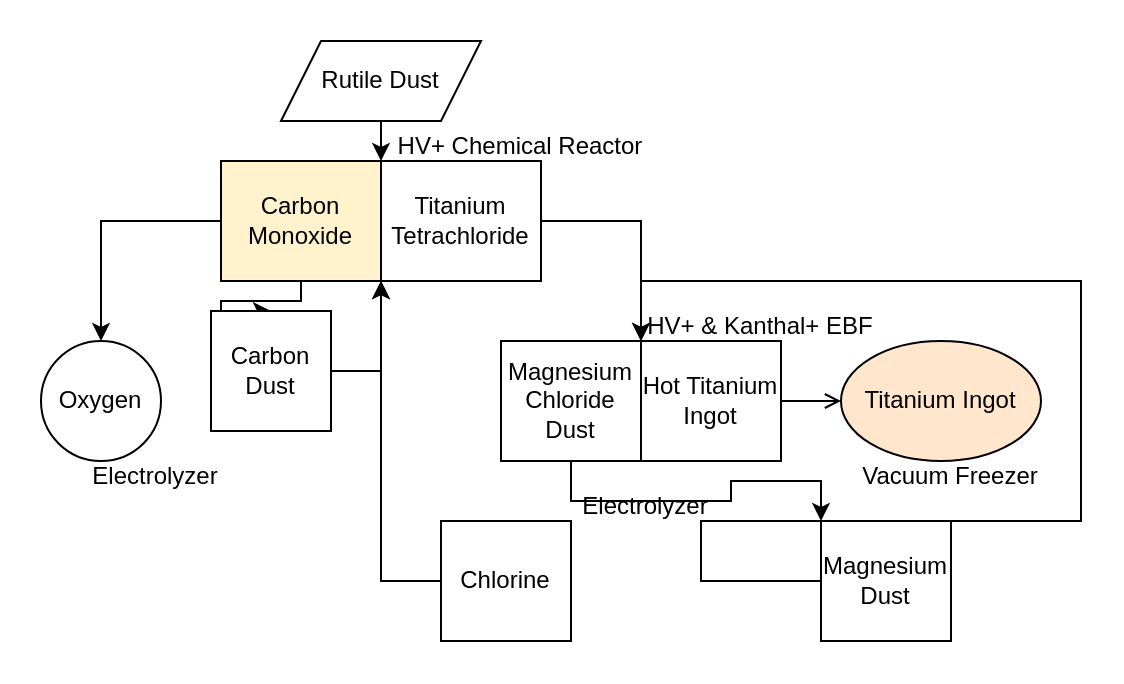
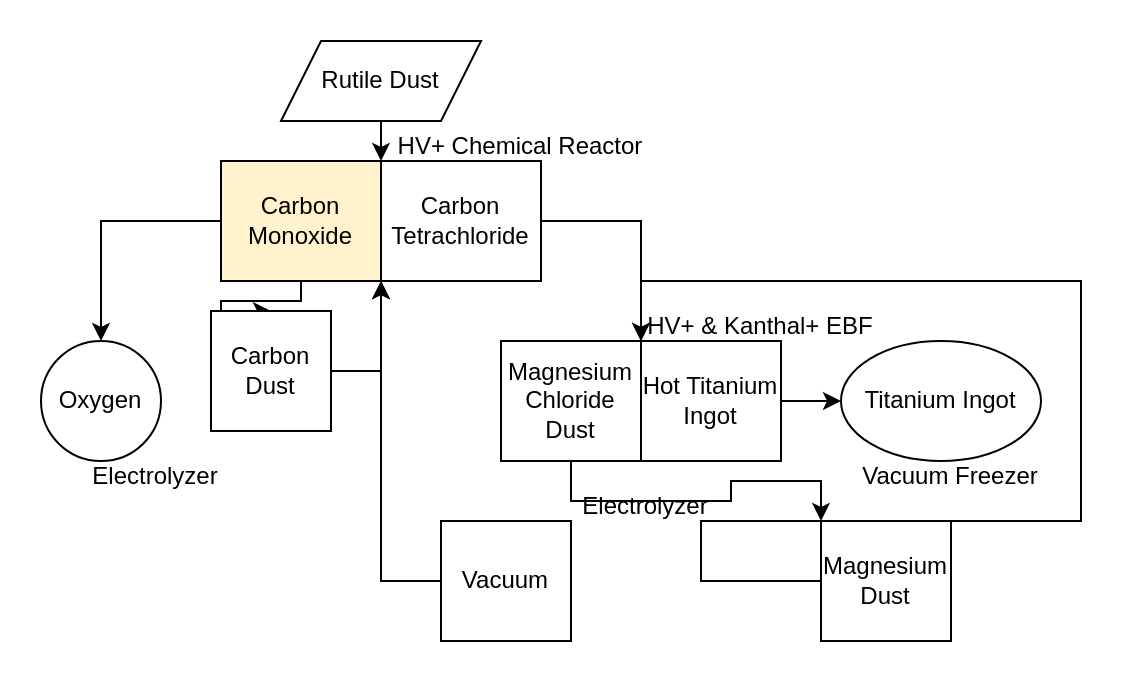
- <mxCell id="7" value="Titanium Tetrachloride" style="rounded=0;whiteSpace=wrap;html=1;" vertex="1" parent="1"><mxGeometry x="190" y="80" width="80" height="60" as="geometry" /></mxCell>
+ <mxCell id="7" value="Carbon Tetrachloride" style="rounded=0;whiteSpace=wrap;html=1;" vertex="1" parent="1"><mxGeometry x="190" y="80" width="80" height="60" as="geometry" /></mxCell>
- <mxCell id="14" style="edgeStyle=orthogonalEdgeStyle;rounded=0;orthogonalLoop=1;jettySize=auto;html=1;exitX=1;exitY=0.5;exitDx=0;exitDy=0;entryX=0;entryY=0.5;entryDx=0;entryDy=0;endArrow=open;" edge="1" parent="1" source="15" target="16"><mxGeometry relative="1" as="geometry" /></mxCell>
+ <mxCell id="14" style="edgeStyle=orthogonalEdgeStyle;rounded=0;orthogonalLoop=1;jettySize=auto;html=1;exitX=1;exitY=0.5;exitDx=0;exitDy=0;entryX=0;entryY=0.5;entryDx=0;entryDy=0;" edge="1" parent="1" source="15" target="16"><mxGeometry relative="1" as="geometry" /></mxCell>
- <mxCell id="16" value="Titanium Ingot" style="ellipse;whiteSpace=wrap;html=1;fillColor=#ffe6cc;" vertex="1" parent="1"><mxGeometry x="420" y="170" width="100" height="60" as="geometry" /></mxCell>
+ <mxCell id="16" value="Titanium Ingot" style="ellipse;whiteSpace=wrap;html=1;" vertex="1" parent="1"><mxGeometry x="420" y="170" width="100" height="60" as="geometry" /></mxCell>
- <mxCell id="18" value="Chlorine" style="rounded=0;whiteSpace=wrap;html=1;" vertex="1" parent="1"><mxGeometry x="220" y="260" width="65" height="60" as="geometry" /></mxCell>
+ <mxCell id="18" value="Vacuum" style="rounded=0;whiteSpace=wrap;html=1;" vertex="1" parent="1"><mxGeometry x="220" y="260" width="65" height="60" as="geometry" /></mxCell>
